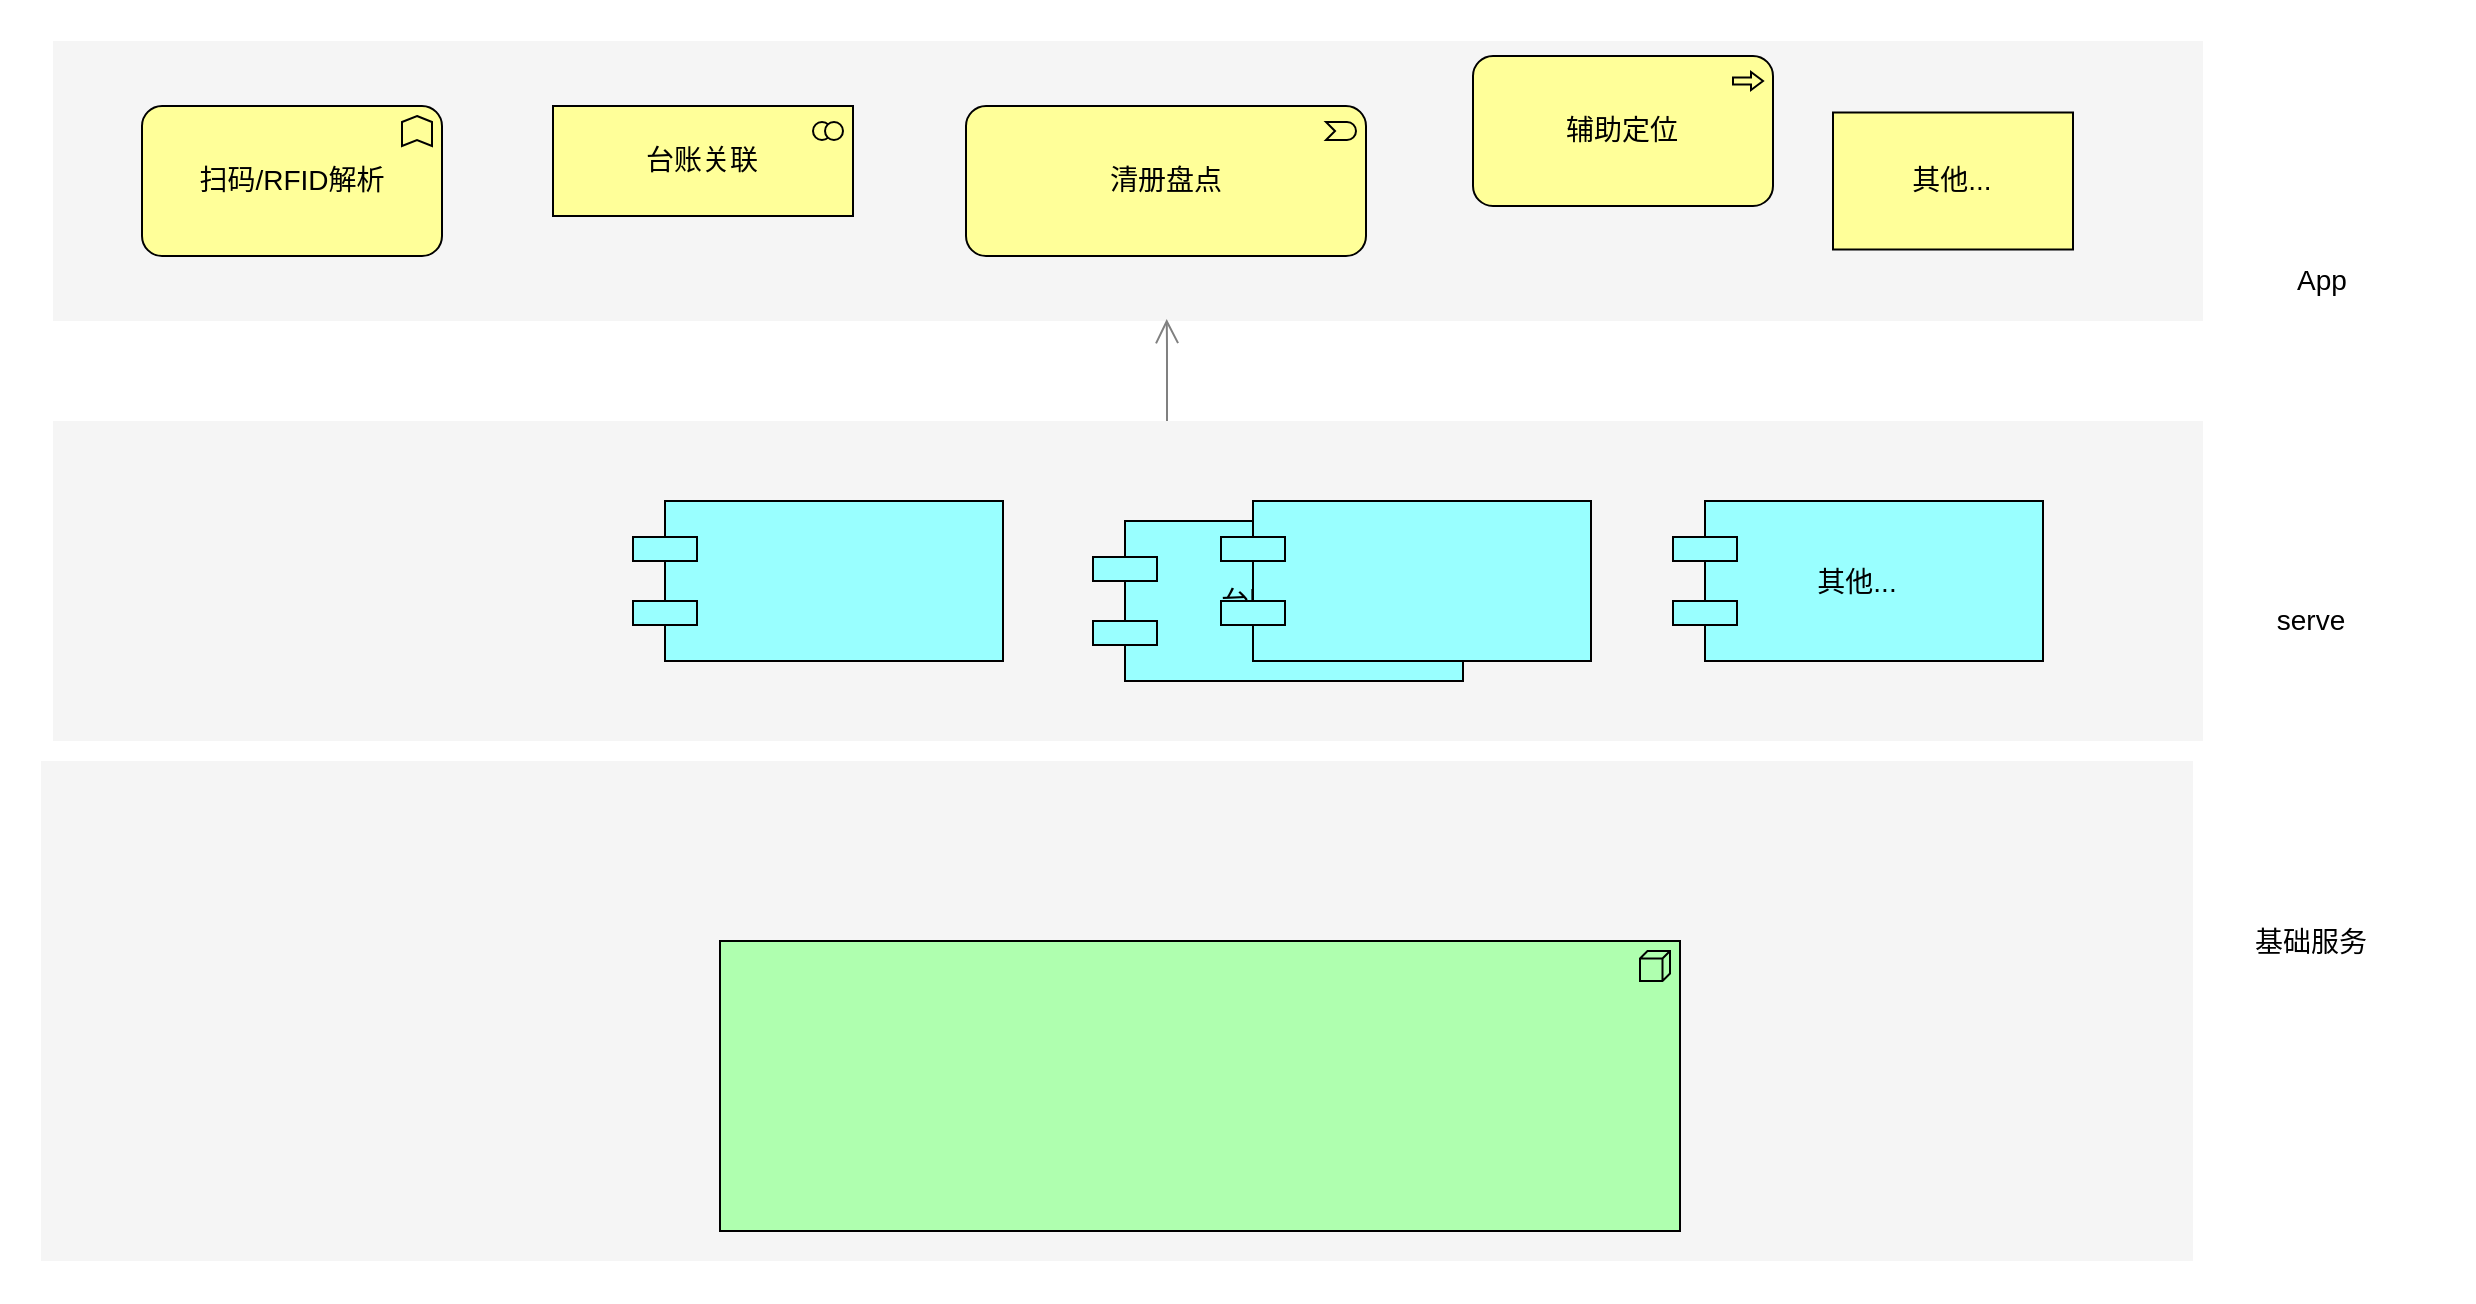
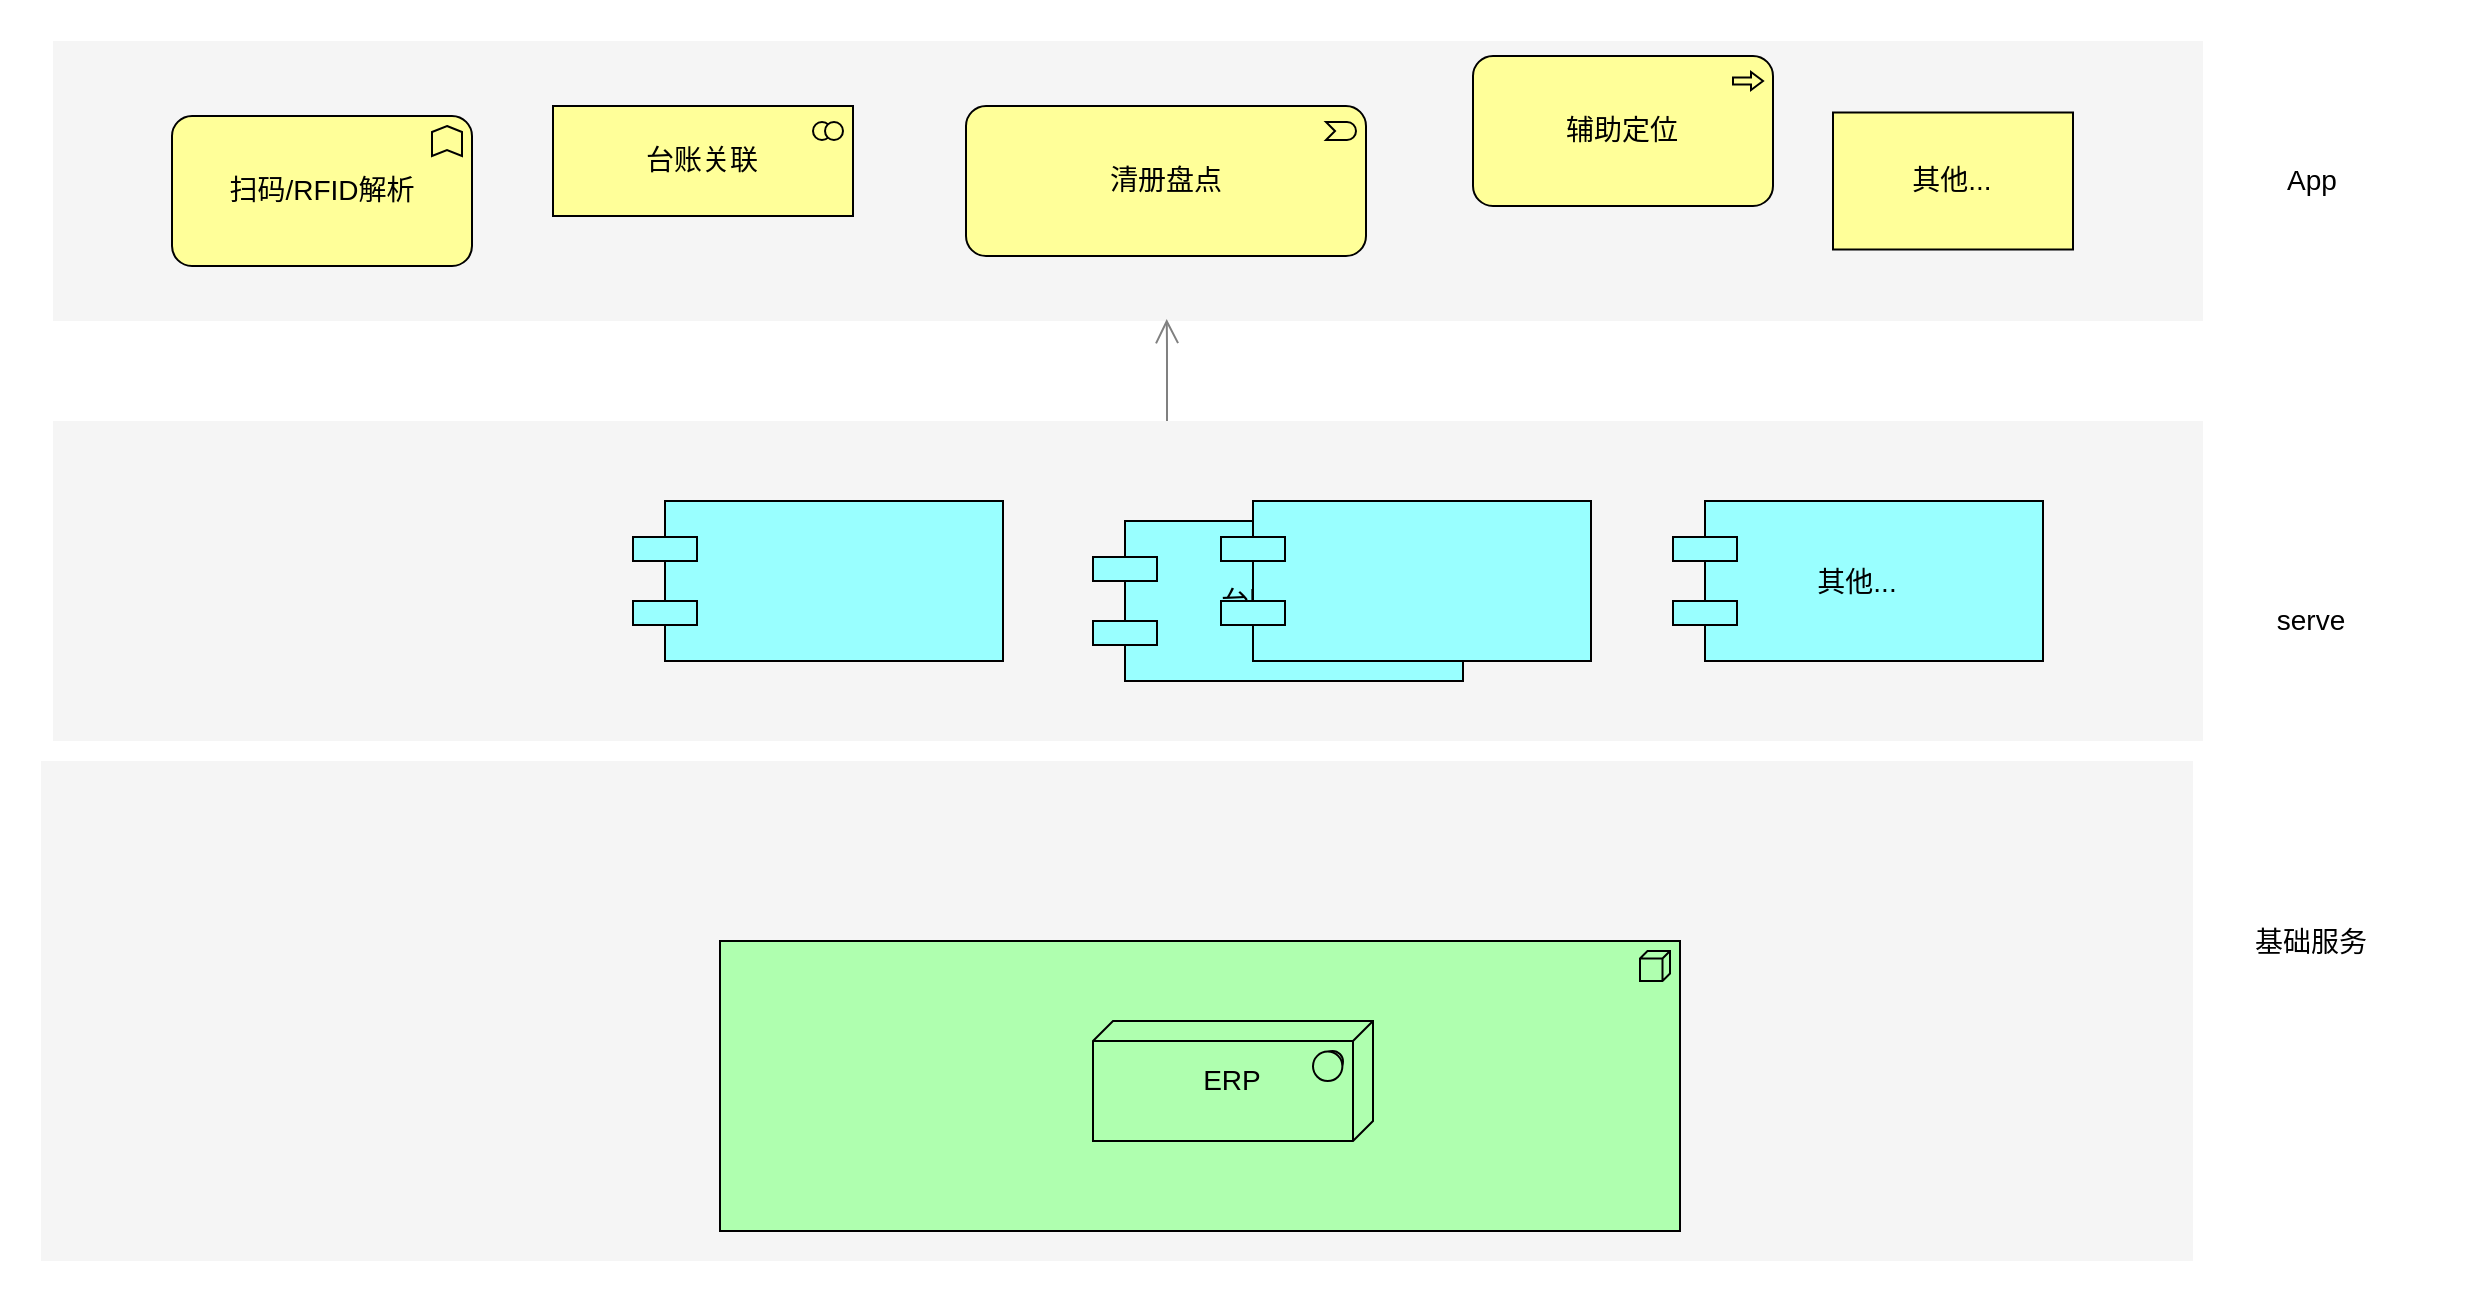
- <mxCell id="11" value="扫码/RFID解析" style="html=1;whiteSpace=wrap;fillColor=#ffff99;shape=mxgraph.archimate3.application;appType=func;archiType=rounded;fontSize=14;" parent="1" vertex="1"><mxGeometry x="70.5" y="52.5" width="150" height="75" as="geometry" /></mxCell>
+ <mxCell id="11" value="扫码/RFID解析" style="html=1;whiteSpace=wrap;fillColor=#ffff99;shape=mxgraph.archimate3.application;appType=func;archiType=rounded;fontSize=14;" parent="1" vertex="1"><mxGeometry x="85.5" y="57.5" width="150" height="75" as="geometry" /></mxCell>
- <mxCell id="17" value="App" style="text;html=1;strokeColor=none;fillColor=none;align=center;verticalAlign=middle;whiteSpace=wrap;fontSize=14;" parent="1" vertex="1"><mxGeometry x="1121" y="130" width="80" height="20" as="geometry" /></mxCell>
+ <mxCell id="17" value="App" style="text;html=1;strokeColor=none;fillColor=none;align=center;verticalAlign=middle;whiteSpace=wrap;fontSize=14;" parent="1" vertex="1"><mxGeometry x="1116" y="80" width="80" height="20" as="geometry" /></mxCell>
+ <mxCell id="6" value="&lt;div&gt;ERP&lt;/div&gt;" style="html=1;whiteSpace=wrap;fillColor=#AFFFAF;shape=mxgraph.archimate3.tech;techType=sysSw;fontSize=14;" parent="1" vertex="1"><mxGeometry x="546" y="510" width="140" height="60" as="geometry" /></mxCell>
